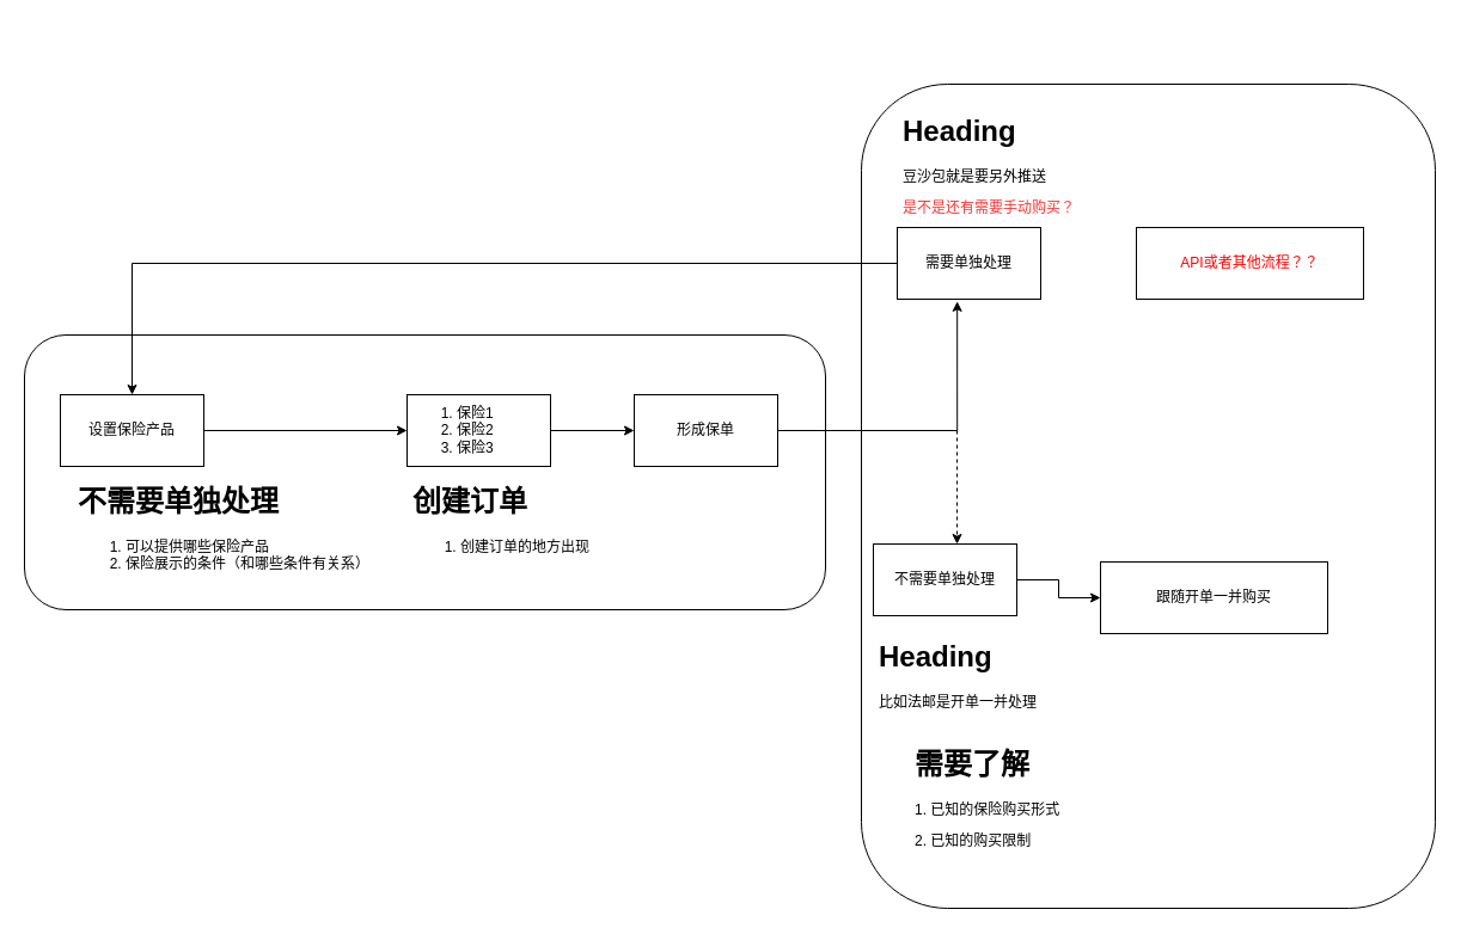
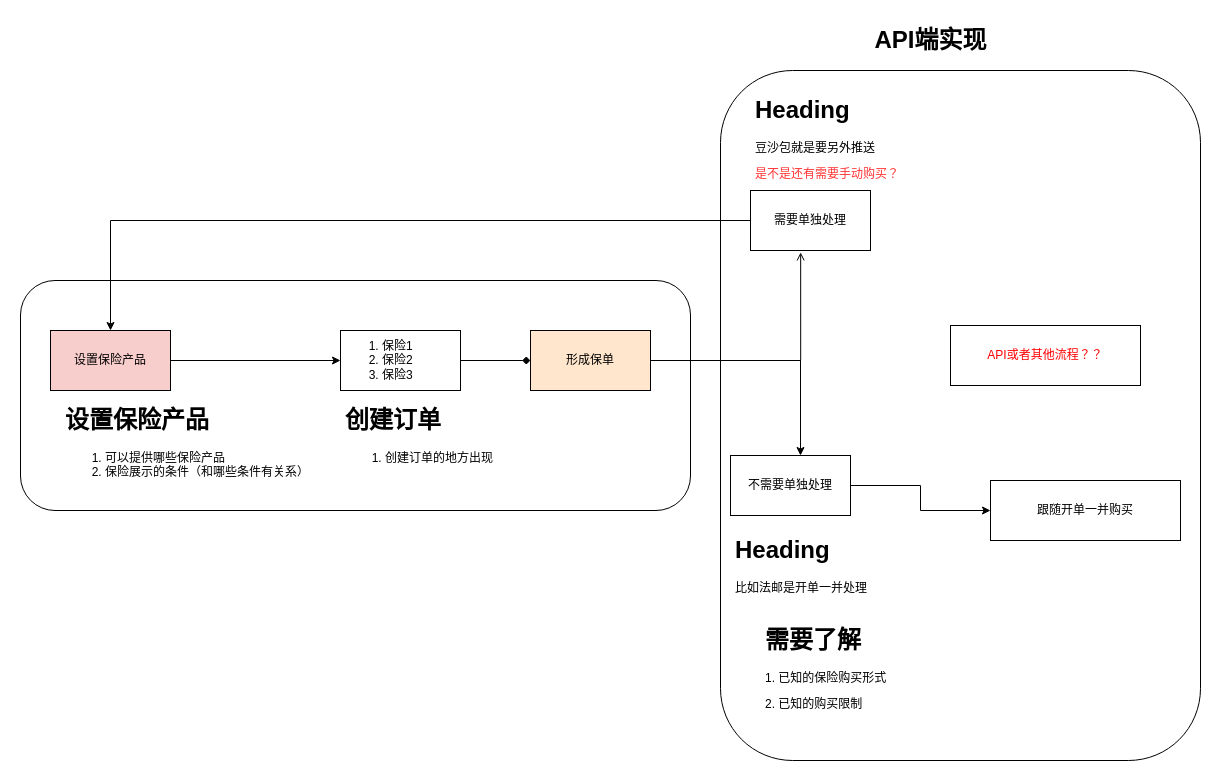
+ <mxCell id="19" value="API端实现" style="text;strokeColor=none;fillColor=none;html=1;fontSize=24;fontStyle=1;verticalAlign=middle;align=center;" vertex="1" parent="1"><mxGeometry x="880" y="20" width="100" height="40" as="geometry" /></mxCell>
- <mxCell id="10" value="&lt;font color=&quot;#ff0000&quot;&gt;API或者其他流程？？&lt;/font&gt;" style="rounded=0;whiteSpace=wrap;html=1;" vertex="1" parent="1"><mxGeometry x="950" y="190" width="190" height="60" as="geometry" /></mxCell>
+ <mxCell id="10" value="&lt;font color=&quot;#ff0000&quot;&gt;API或者其他流程？？&lt;/font&gt;" style="rounded=0;whiteSpace=wrap;html=1;" vertex="1" parent="1"><mxGeometry x="950" y="325" width="190" height="60" as="geometry" /></mxCell>
- <mxCell id="16" style="edgeStyle=orthogonalEdgeStyle;rounded=0;orthogonalLoop=1;jettySize=auto;html=1;entryX=0.418;entryY=1.031;entryDx=0;entryDy=0;entryPerimeter=0;" edge="1" parent="1" source="17" target="7"><mxGeometry relative="1" as="geometry" /></mxCell>
+ <mxCell id="16" style="edgeStyle=orthogonalEdgeStyle;rounded=0;orthogonalLoop=1;jettySize=auto;html=1;entryX=0.418;entryY=1.031;entryDx=0;entryDy=0;entryPerimeter=0;endArrow=open;" edge="1" parent="1" source="17" target="7"><mxGeometry relative="1" as="geometry" /></mxCell>
- <mxCell id="21" value="设置保险产品" style="rounded=0;whiteSpace=wrap;html=1;" vertex="1" parent="1"><mxGeometry x="50" y="330" width="120" height="60" as="geometry" /></mxCell>
+ <mxCell id="21" value="设置保险产品" style="rounded=0;whiteSpace=wrap;html=1;fillColor=#f8cecc;" vertex="1" parent="1"><mxGeometry x="50" y="330" width="120" height="60" as="geometry" /></mxCell>
- <mxCell id="14" style="edgeStyle=orthogonalEdgeStyle;rounded=0;orthogonalLoop=1;jettySize=auto;html=1;" edge="1" parent="1" source="15" target="17"><mxGeometry relative="1" as="geometry"><mxPoint x="590" y="360" as="targetPoint" /></mxGeometry></mxCell>
+ <mxCell id="14" style="edgeStyle=orthogonalEdgeStyle;rounded=0;orthogonalLoop=1;jettySize=auto;html=1;endArrow=diamond;" edge="1" parent="1" source="15" target="17"><mxGeometry relative="1" as="geometry"><mxPoint x="590" y="360" as="targetPoint" /></mxGeometry></mxCell>
- <mxCell id="17" value="形成保单" style="rounded=0;whiteSpace=wrap;html=1;" vertex="1" parent="1"><mxGeometry x="530" y="330" width="120" height="60" as="geometry" /></mxCell>
+ <mxCell id="17" value="形成保单" style="rounded=0;whiteSpace=wrap;html=1;fillColor=#ffe6cc;" vertex="1" parent="1"><mxGeometry x="530" y="330" width="120" height="60" as="geometry" /></mxCell>
- <mxCell id="4" style="edgeStyle=orthogonalEdgeStyle;rounded=0;orthogonalLoop=1;jettySize=auto;html=1;dashed=1;" edge="1" parent="1" source="17" target="9"><mxGeometry relative="1" as="geometry"><mxPoint x="880" y="450" as="targetPoint" /><mxPoint x="590" y="370" as="sourcePoint" /><Array as="points"><mxPoint x="800" y="360" /></Array></mxGeometry></mxCell>
+ <mxCell id="4" style="edgeStyle=orthogonalEdgeStyle;rounded=0;orthogonalLoop=1;jettySize=auto;html=1;" edge="1" parent="1" source="17" target="9"><mxGeometry relative="1" as="geometry"><mxPoint x="880" y="450" as="targetPoint" /><mxPoint x="590" y="370" as="sourcePoint" /><Array as="points"><mxPoint x="800" y="360" /></Array></mxGeometry></mxCell>
- <mxCell id="22" value="&lt;h1&gt;不需要单独处理&lt;/h1&gt;&lt;p&gt;&lt;/p&gt;&lt;ol&gt;&lt;li&gt;可以提供哪些保险产品&lt;/li&gt;&lt;li&gt;保险展示的条件（和哪些条件有关系）&lt;/li&gt;&lt;/ol&gt;&lt;p&gt;&lt;/p&gt;" style="text;html=1;strokeColor=none;fillColor=none;spacing=5;spacingTop=-20;whiteSpace=wrap;overflow=hidden;rounded=0;" vertex="1" parent="1"><mxGeometry x="60" y="400" width="260" height="120" as="geometry" /></mxCell>
+ <mxCell id="22" value="&lt;h1&gt;设置保险产品&lt;/h1&gt;&lt;p&gt;&lt;/p&gt;&lt;ol&gt;&lt;li&gt;可以提供哪些保险产品&lt;/li&gt;&lt;li&gt;保险展示的条件（和哪些条件有关系）&lt;/li&gt;&lt;/ol&gt;&lt;p&gt;&lt;/p&gt;" style="text;html=1;strokeColor=none;fillColor=none;spacing=5;spacingTop=-20;whiteSpace=wrap;overflow=hidden;rounded=0;" vertex="1" parent="1"><mxGeometry x="60" y="400" width="260" height="120" as="geometry" /></mxCell>
- <mxCell id="13" value="跟随开单一并购买" style="rounded=0;whiteSpace=wrap;html=1;" vertex="1" parent="1"><mxGeometry x="920" y="470" width="190" height="60" as="geometry" /></mxCell>
+ <mxCell id="13" value="跟随开单一并购买" style="rounded=0;whiteSpace=wrap;html=1;" vertex="1" parent="1"><mxGeometry x="990" y="480" width="190" height="60" as="geometry" /></mxCell>
